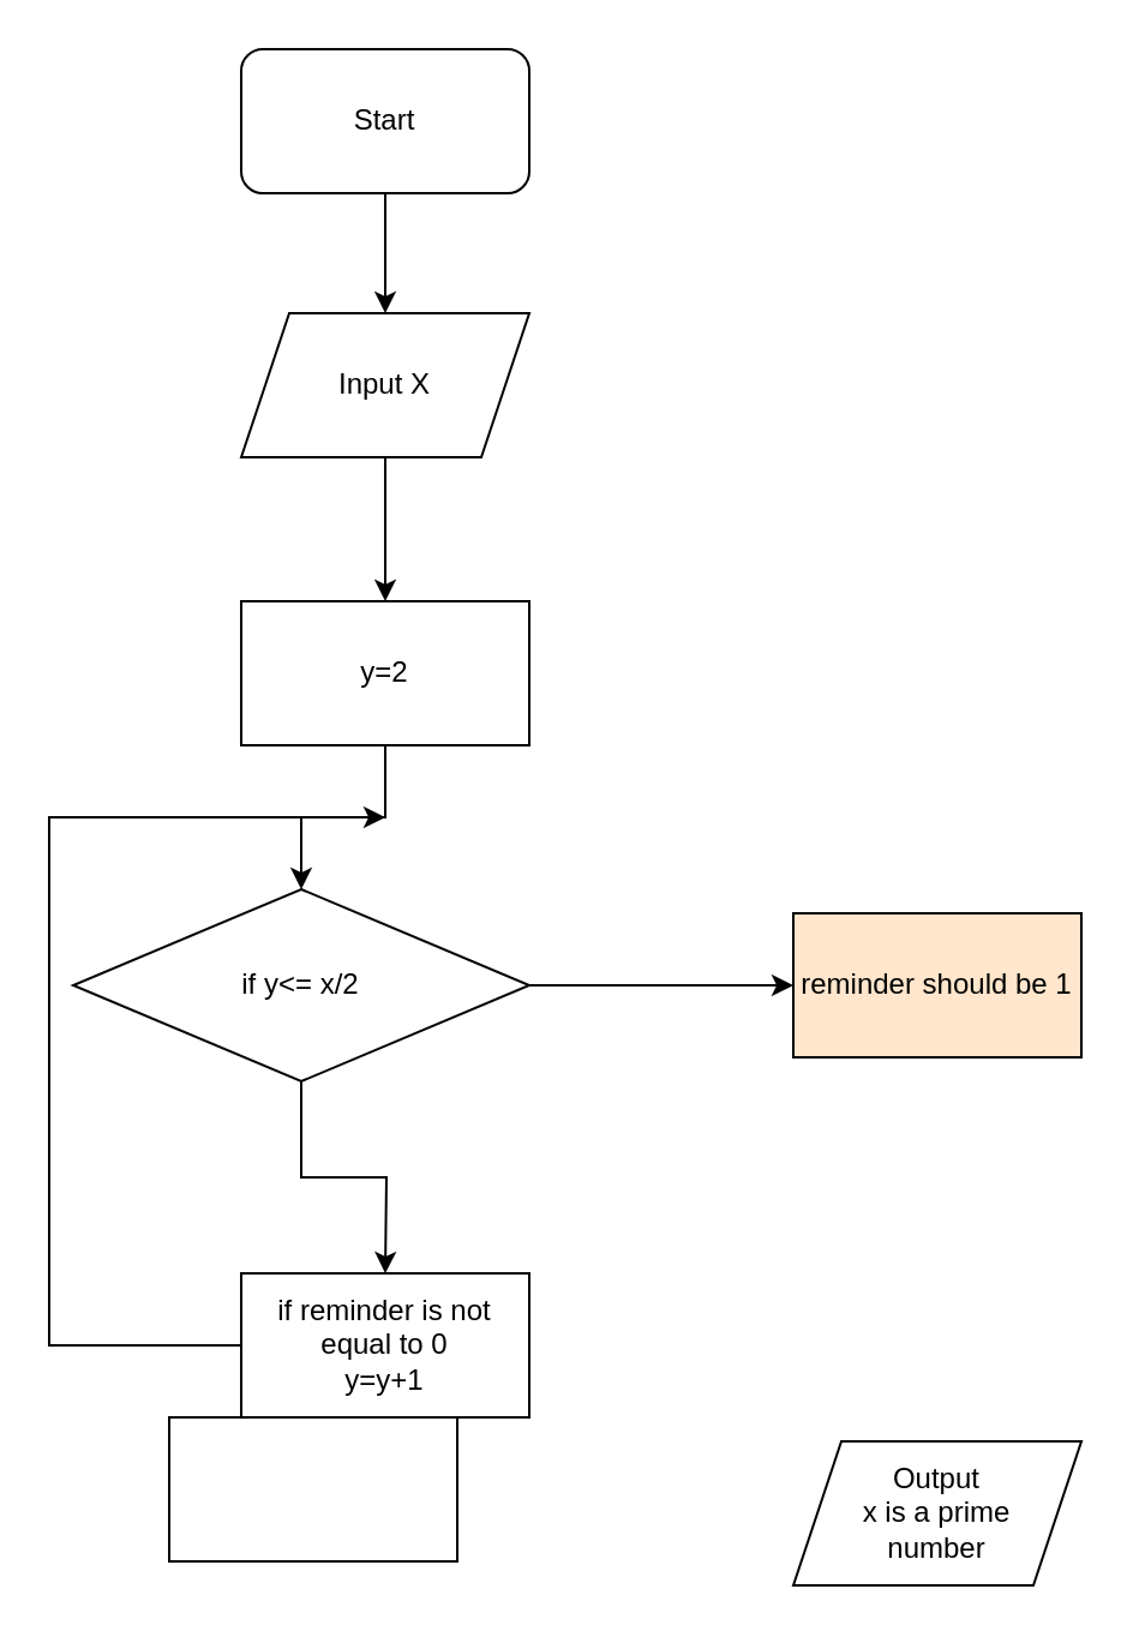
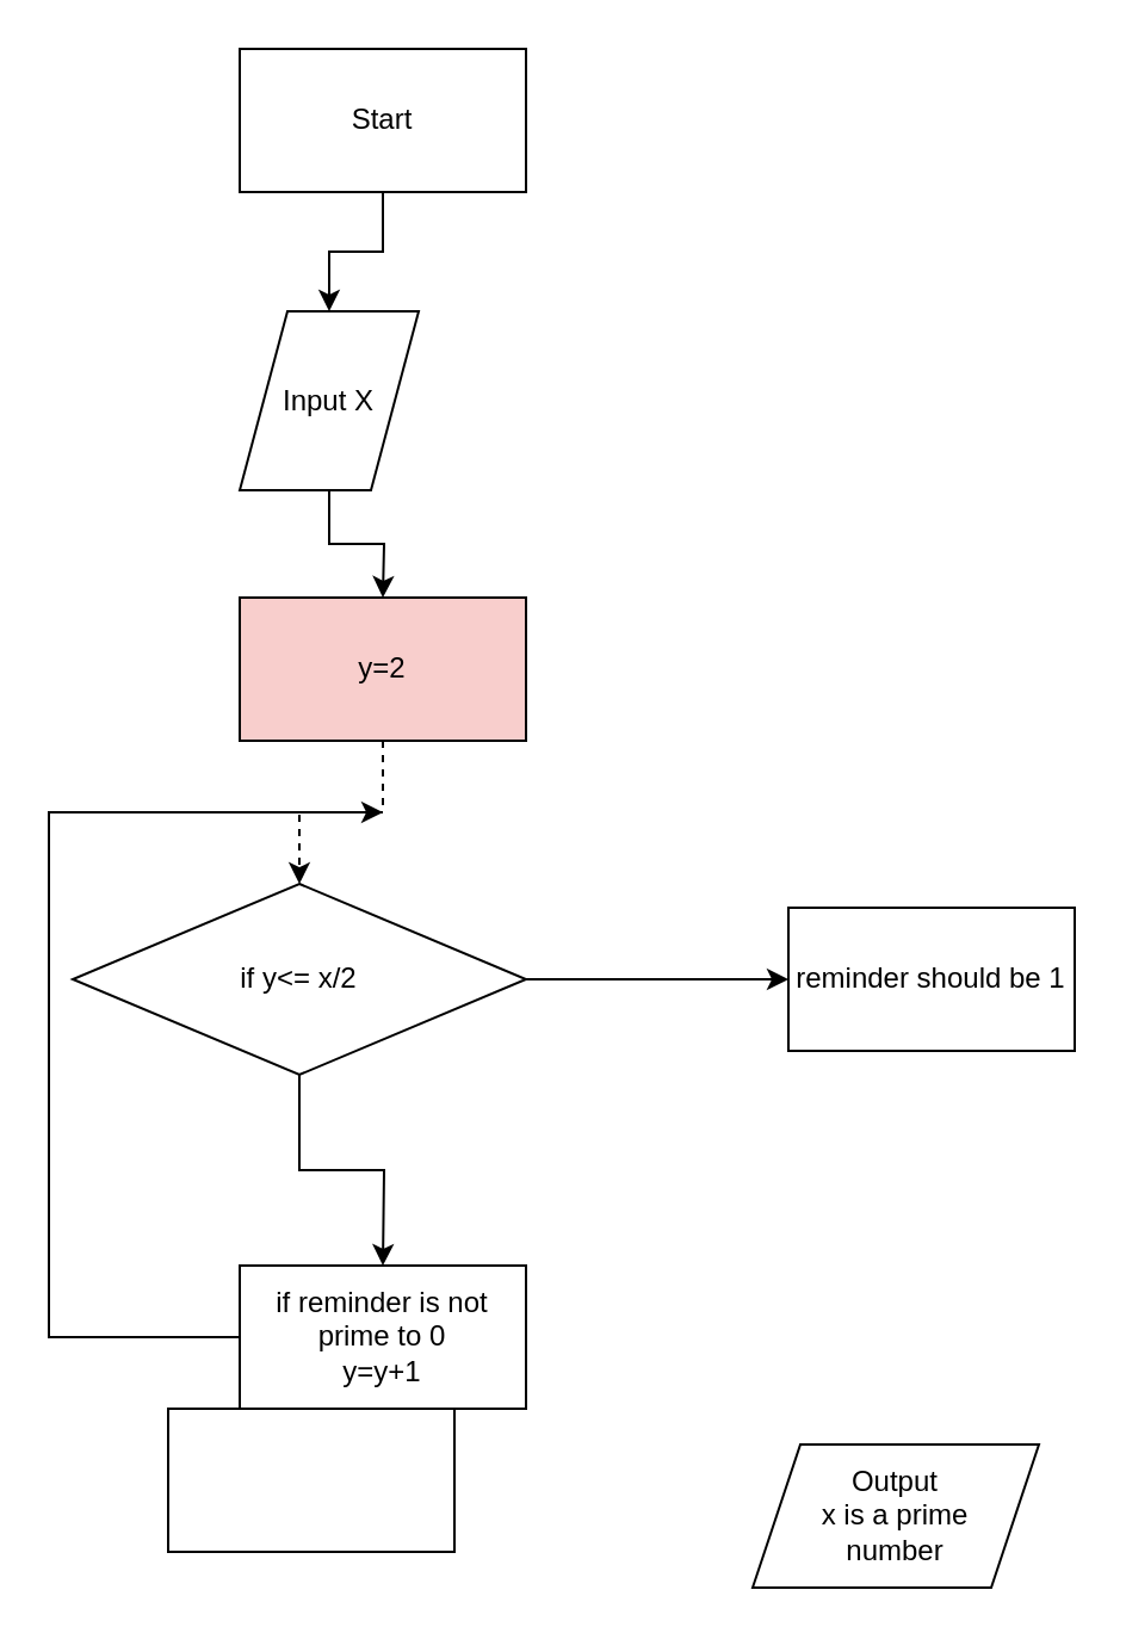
- <mxCell id="3" value="Start" style="rounded=1;whiteSpace=wrap;html=1;" vertex="1" parent="1"><mxGeometry x="100" y="20" width="120" height="60" as="geometry" /></mxCell>
+ <mxCell id="3" value="Start" style="whiteSpace=wrap;html=1;rounded=0;" vertex="1" parent="1"><mxGeometry x="100" y="20" width="120" height="60" as="geometry" /></mxCell>
- <mxCell id="5" value="Input X" style="shape=parallelogram;perimeter=parallelogramPerimeter;whiteSpace=wrap;html=1;fixedSize=1;" vertex="1" parent="1"><mxGeometry x="100" y="130" width="120" height="60" as="geometry" /></mxCell>
+ <mxCell id="5" value="Input X" style="shape=parallelogram;perimeter=parallelogramPerimeter;whiteSpace=wrap;html=1;fixedSize=1;" vertex="1" parent="1"><mxGeometry x="100" y="130" width="75" height="75" as="geometry" /></mxCell>
- <mxCell id="10" value="y=2" style="rounded=0;whiteSpace=wrap;html=1;" vertex="1" parent="1"><mxGeometry x="100" y="250" width="120" height="60" as="geometry" /></mxCell>
+ <mxCell id="10" value="y=2" style="rounded=0;whiteSpace=wrap;html=1;fillColor=#f8cecc;" vertex="1" parent="1"><mxGeometry x="100" y="250" width="120" height="60" as="geometry" /></mxCell>
- <mxCell id="9" style="edgeStyle=orthogonalEdgeStyle;rounded=0;orthogonalLoop=1;jettySize=auto;html=1;exitX=0.5;exitY=1;exitDx=0;exitDy=0;entryX=0.5;entryY=0;entryDx=0;entryDy=0;" edge="1" parent="1" source="10" target="8"><mxGeometry relative="1" as="geometry" /></mxCell>
+ <mxCell id="9" style="edgeStyle=orthogonalEdgeStyle;rounded=0;orthogonalLoop=1;jettySize=auto;html=1;exitX=0.5;exitY=1;exitDx=0;exitDy=0;entryX=0.5;entryY=0;entryDx=0;entryDy=0;dashed=1;" edge="1" parent="1" source="10" target="8"><mxGeometry relative="1" as="geometry" /></mxCell>
- <mxCell id="11" value="reminder should be 1" style="rounded=0;whiteSpace=wrap;html=1;fillColor=#ffe6cc;" vertex="1" parent="1"><mxGeometry x="330" y="380" width="120" height="60" as="geometry" /></mxCell>
+ <mxCell id="11" value="reminder should be 1" style="rounded=0;whiteSpace=wrap;html=1;" vertex="1" parent="1"><mxGeometry x="330" y="380" width="120" height="60" as="geometry" /></mxCell>
- <mxCell id="13" value="if reminder is not equal to 0&lt;br&gt;y=y+1" style="rounded=0;whiteSpace=wrap;html=1;" vertex="1" parent="1"><mxGeometry x="100" y="530" width="120" height="60" as="geometry" /></mxCell>
+ <mxCell id="13" value="if reminder is not prime to 0&lt;br&gt;y=y+1" style="rounded=0;whiteSpace=wrap;html=1;" vertex="1" parent="1"><mxGeometry x="100" y="530" width="120" height="60" as="geometry" /></mxCell>
- <mxCell id="14" value="Output&lt;br&gt;x is a prime &lt;br&gt;number" style="shape=parallelogram;perimeter=parallelogramPerimeter;whiteSpace=wrap;html=1;fixedSize=1;" vertex="1" parent="1"><mxGeometry x="330" y="600" width="120" height="60" as="geometry" /></mxCell>
+ <mxCell id="14" value="Output&lt;br&gt;x is a prime &lt;br&gt;number" style="shape=parallelogram;perimeter=parallelogramPerimeter;whiteSpace=wrap;html=1;fixedSize=1;" vertex="1" parent="1"><mxGeometry x="315" y="605" width="120" height="60" as="geometry" /></mxCell>
